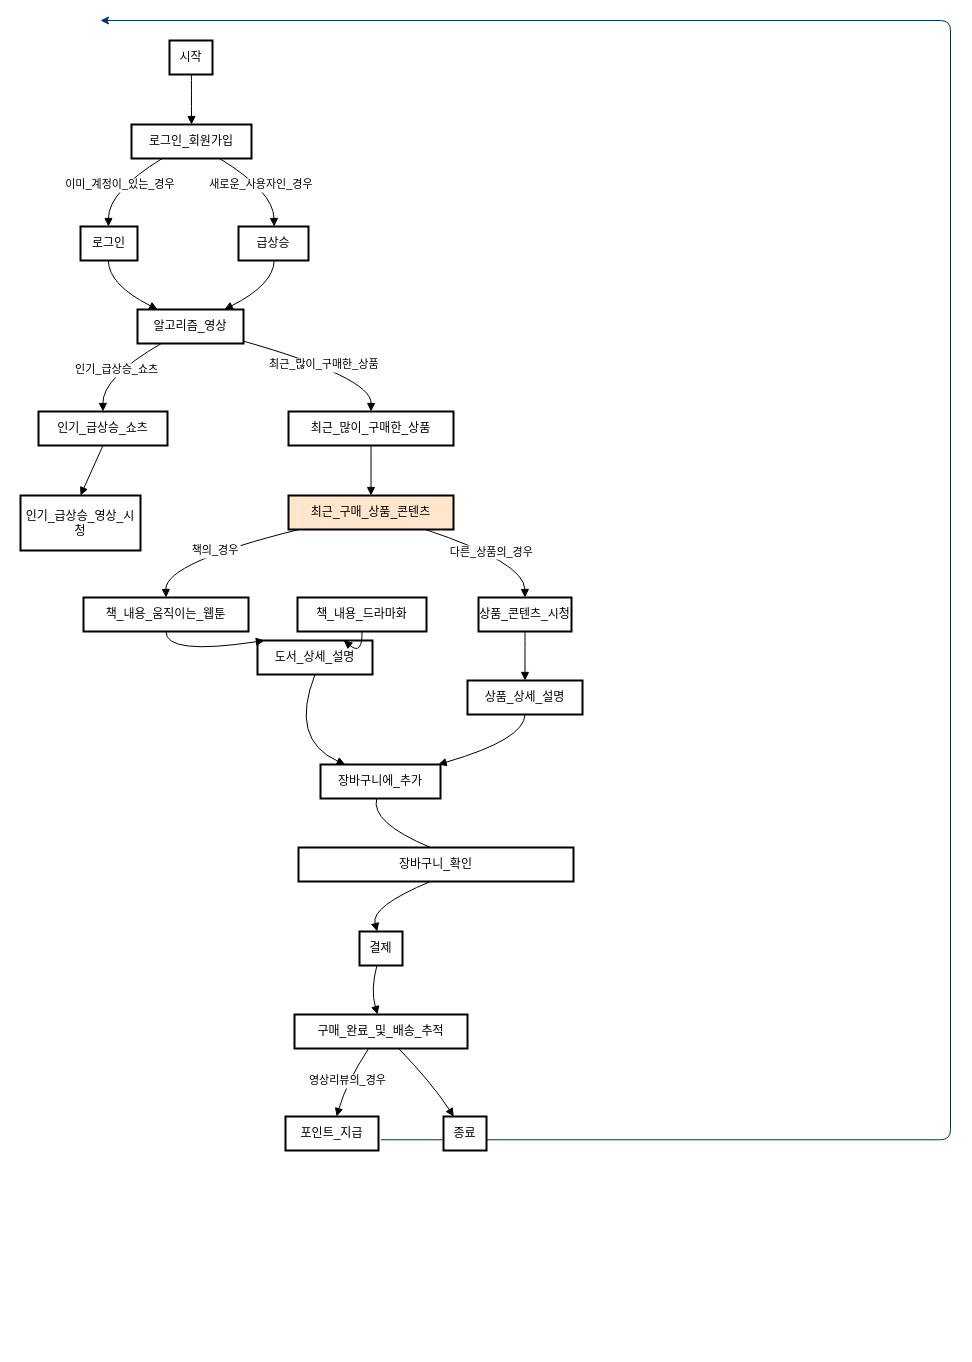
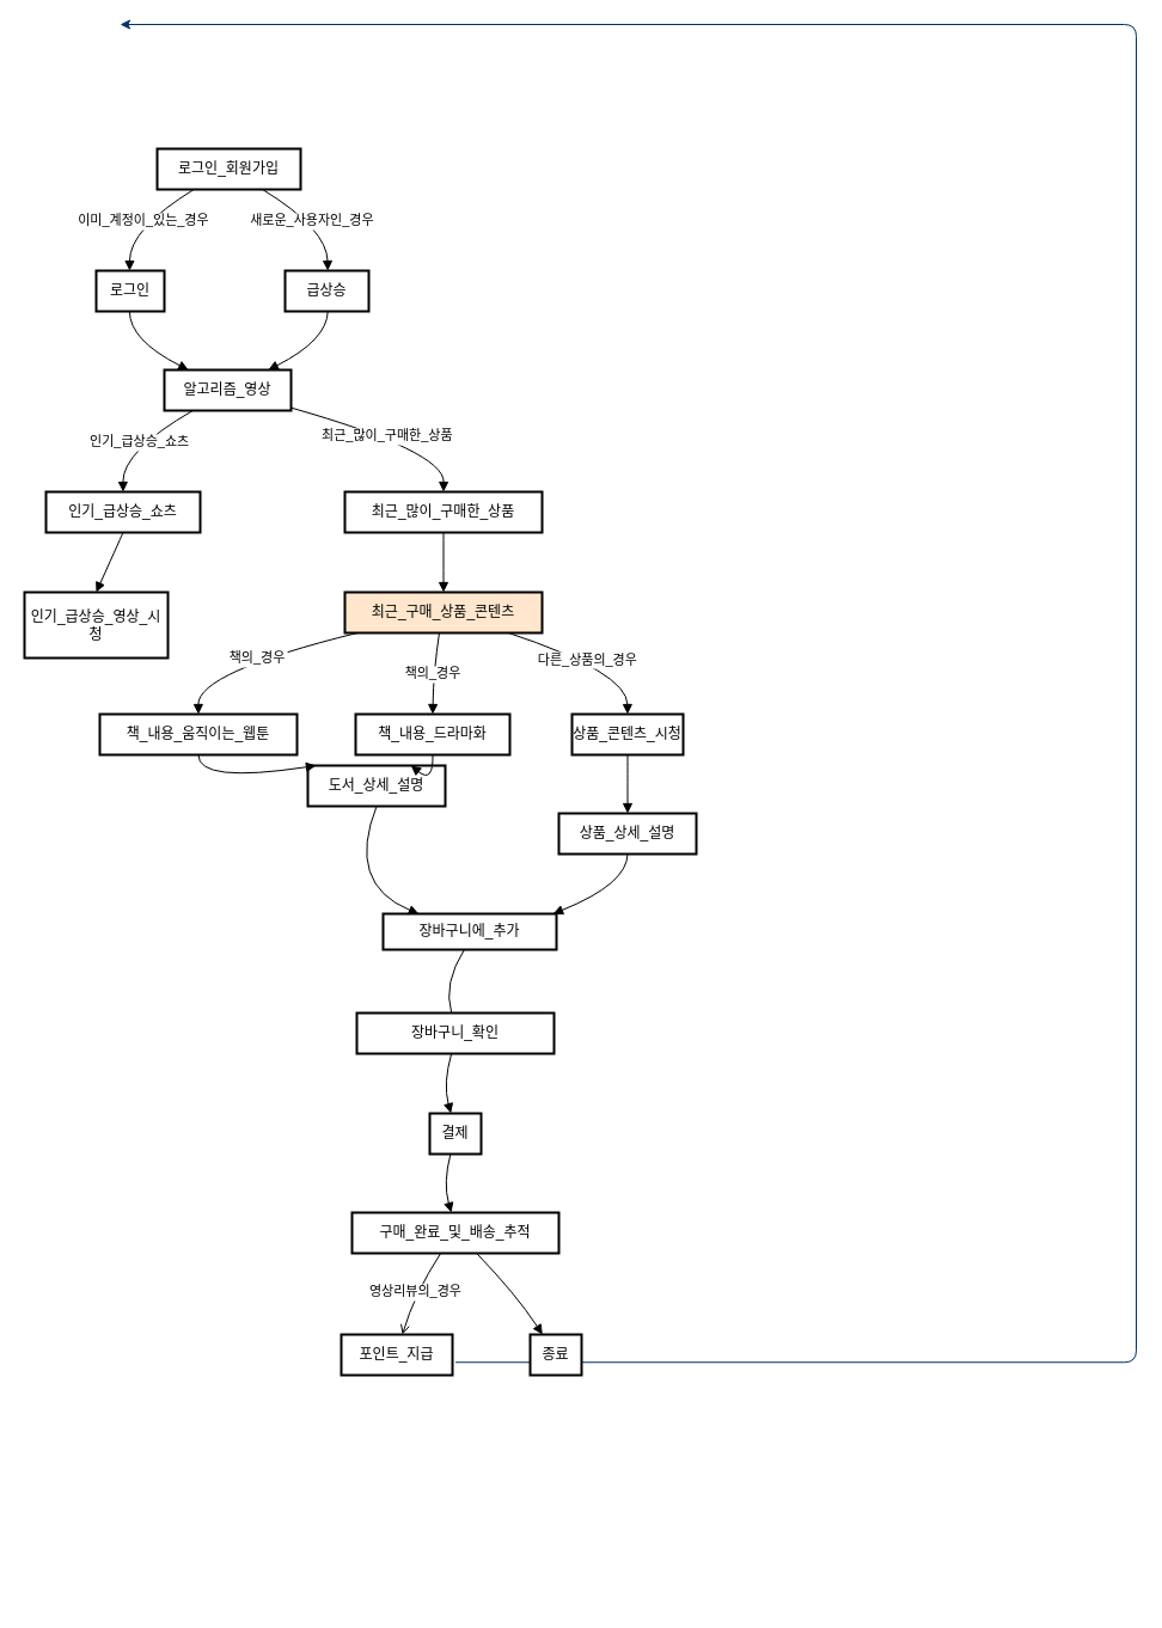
- <mxCell id="3" value="시작" style="whiteSpace=wrap;strokeWidth=2;" vertex="1" parent="1"><mxGeometry x="169" y="40" width="43" height="34" as="geometry" /></mxCell>
- <mxCell id="23" value="" style="curved=1;startArrow=none;endArrow=block;exitX=0.51;exitY=0.99;entryX=0.5;entryY=-0.01;rounded=0;" edge="1" parent="1" source="3" target="4"><mxGeometry relative="1" as="geometry"><Array as="points" /></mxGeometry></mxCell>
+ <mxCell id="33" value="책의_경우" style="curved=1;startArrow=none;endArrow=block;exitX=0.48;exitY=0.97;entryX=0.5;entryY=-0.01;rounded=0;" edge="1" parent="1" source="11" target="13"><mxGeometry relative="1" as="geometry"><Array as="points"><mxPoint x="362" y="562" /></Array></mxGeometry></mxCell>
- <mxCell id="15" value="장바구니에_추가" style="whiteSpace=wrap;strokeWidth=2;" vertex="1" parent="1"><mxGeometry x="320" y="764" width="120" height="34" as="geometry" /></mxCell>
+ <mxCell id="15" value="장바구니에_추가" style="whiteSpace=wrap;strokeWidth=2;" vertex="1" parent="1"><mxGeometry x="320" y="764" width="145" height="30" as="geometry" /></mxCell>
- <mxCell id="16" value="장바구니_확인" style="whiteSpace=wrap;strokeWidth=2;" vertex="1" parent="1"><mxGeometry x="298" y="847" width="275" height="34" as="geometry" /></mxCell>
+ <mxCell id="16" value="장바구니_확인" style="whiteSpace=wrap;strokeWidth=2;" vertex="1" parent="1"><mxGeometry x="298" y="847" width="165" height="34" as="geometry" /></mxCell>
- <mxCell id="44" value="영상리뷰의_경우" style="curved=1;startArrow=none;endArrow=block;exitX=0.43;exitY=0.99;entryX=0.55;entryY=0;rounded=0;" edge="1" parent="1" source="18" target="19"><mxGeometry x="0.005" relative="1" as="geometry"><Array as="points"><mxPoint x="346" y="1082" /></Array><mxPoint as="offset" /></mxGeometry></mxCell>
+ <mxCell id="44" value="영상리뷰의_경우" style="curved=1;startArrow=none;endArrow=open;exitX=0.43;exitY=0.99;entryX=0.55;entryY=0;rounded=0;" edge="1" parent="1" source="18" target="19"><mxGeometry x="0.005" relative="1" as="geometry"><Array as="points"><mxPoint x="346" y="1082" /></Array><mxPoint as="offset" /></mxGeometry></mxCell>
